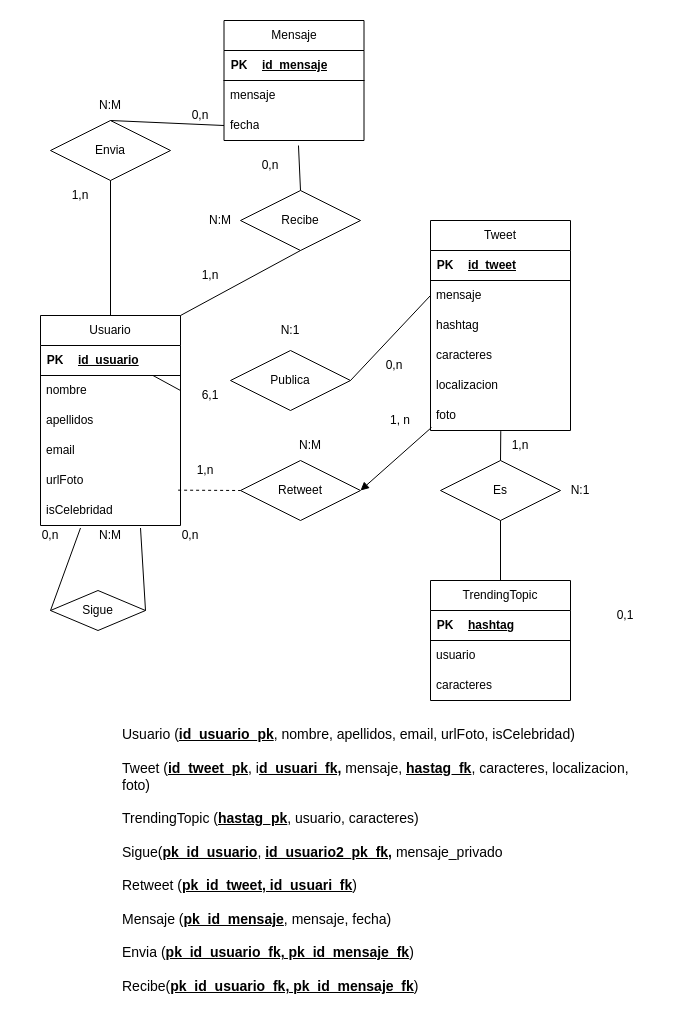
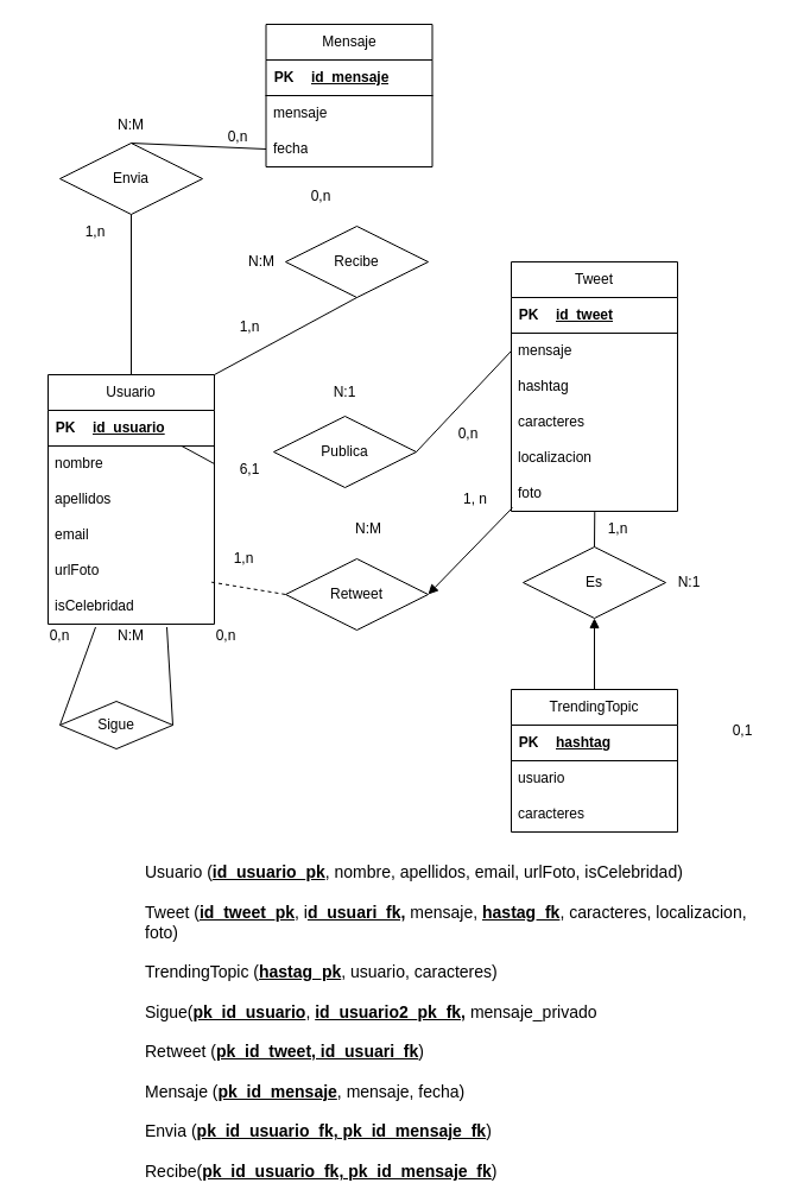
- <mxCell id="64" value="" style="endArrow=none;html=1;rounded=0;entryX=0.5;entryY=0;entryDx=0;entryDy=0;exitX=0.532;exitY=1.167;exitDx=0;exitDy=0;exitPerimeter=0;" parent="1" source="59" target="62" edge="1"><mxGeometry width="50" height="50" relative="1" as="geometry"><mxPoint x="190" y="325" as="sourcePoint" /><mxPoint x="310" y="260" as="targetPoint" /></mxGeometry></mxCell>
- <mxCell id="48" value="Retweet" style="shape=rhombus;perimeter=rhombusPerimeter;whiteSpace=wrap;html=1;align=center;" parent="1" vertex="1"><mxGeometry x="240" y="460" width="120" height="60" as="geometry" /></mxCell>
+ <mxCell id="48" value="Retweet" style="shape=rhombus;perimeter=rhombusPerimeter;whiteSpace=wrap;html=1;align=center;" parent="1" vertex="1"><mxGeometry x="240" y="470" width="120" height="60" as="geometry" /></mxCell>
- <mxCell id="37" value="" style="endArrow=none;html=1;rounded=0;entryX=0.5;entryY=1;entryDx=0;entryDy=0;exitX=0.5;exitY=0;exitDx=0;exitDy=0;" parent="1" source="22" target="30" edge="1"><mxGeometry width="50" height="50" relative="1" as="geometry"><mxPoint x="132" y="393" as="sourcePoint" /><mxPoint x="190" y="510" as="targetPoint" /></mxGeometry></mxCell>
+ <mxCell id="37" value="" style="endArrow=block;html=1;rounded=0;entryX=0.5;entryY=1;entryDx=0;entryDy=0;exitX=0.5;exitY=0;exitDx=0;exitDy=0;" parent="1" source="22" target="30" edge="1"><mxGeometry width="50" height="50" relative="1" as="geometry"><mxPoint x="132" y="393" as="sourcePoint" /><mxPoint x="190" y="510" as="targetPoint" /></mxGeometry></mxCell>
